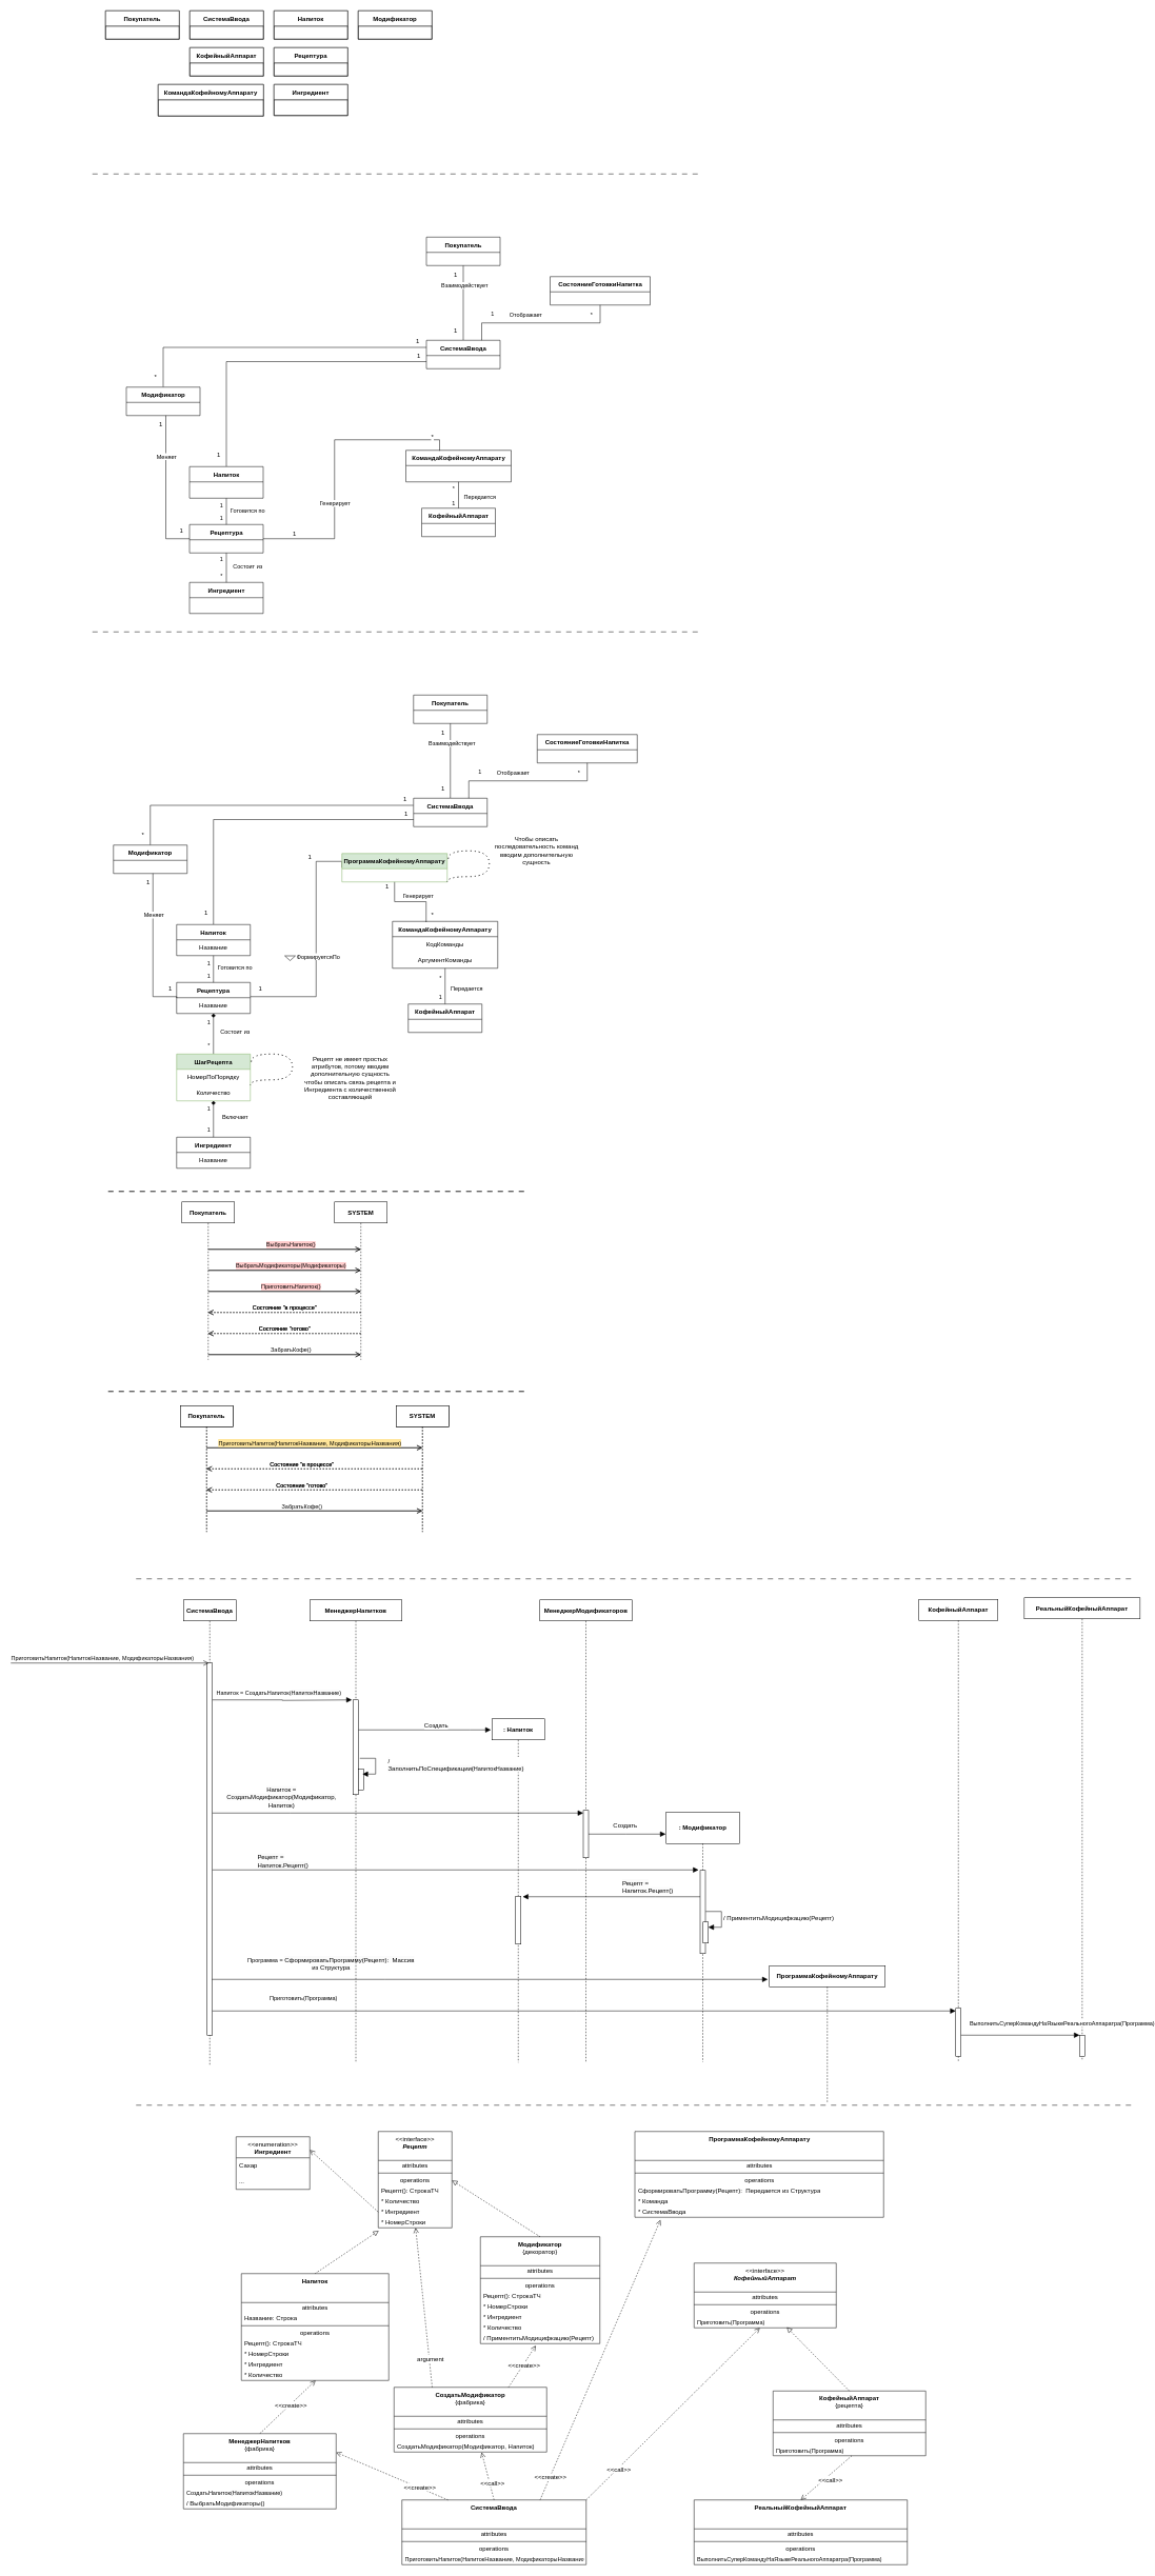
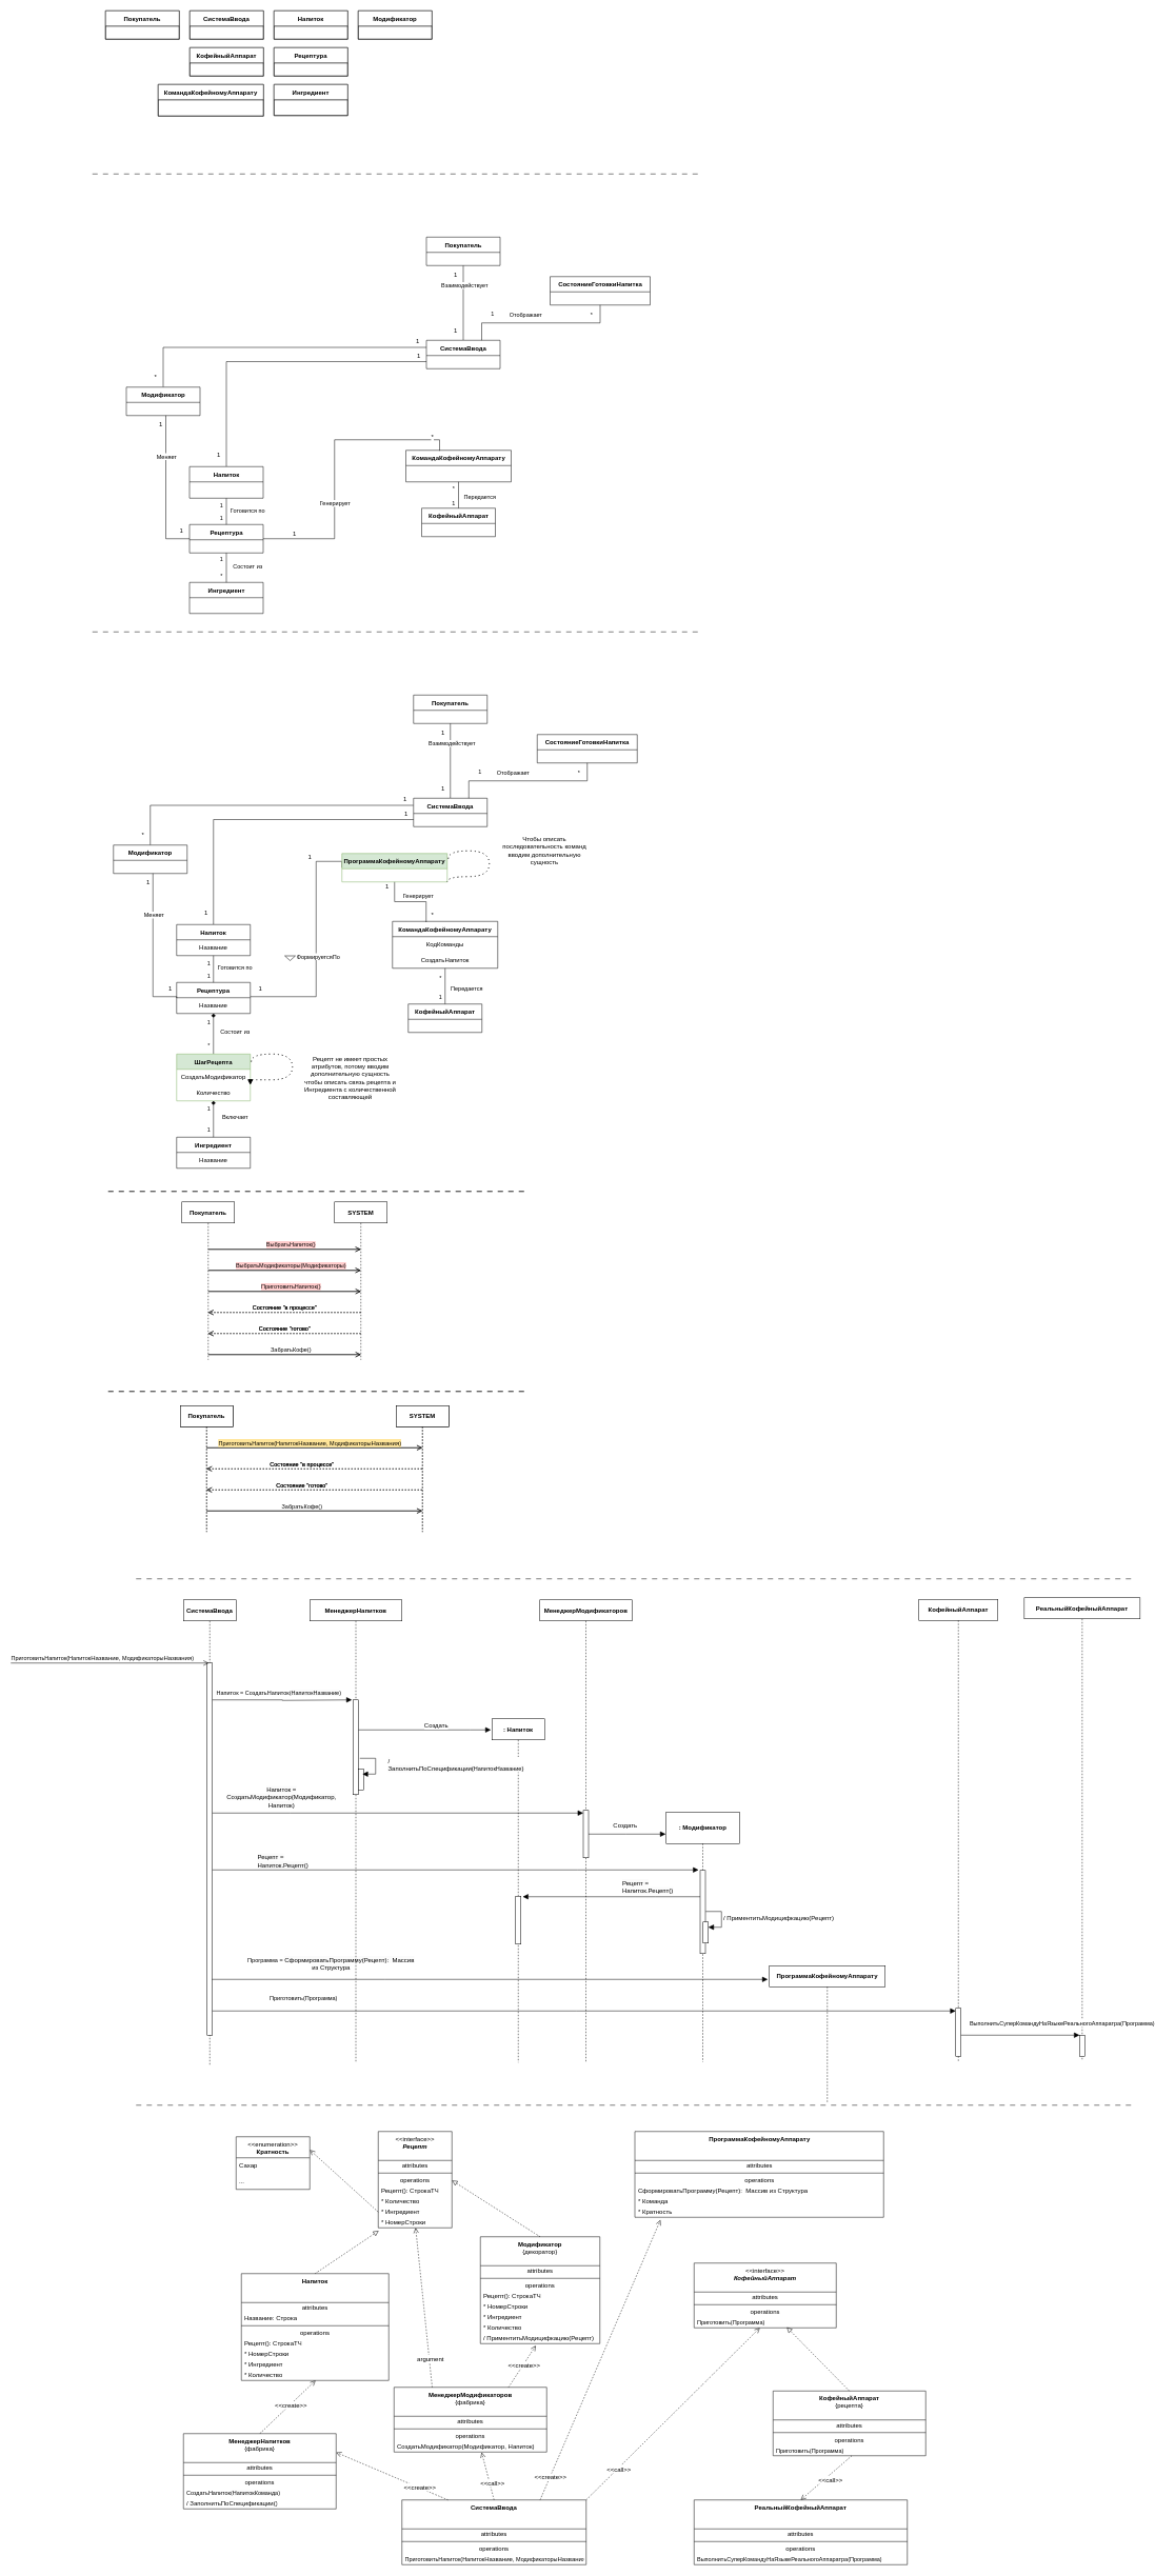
- <mxCell id="268" value="Чтобы описать последовательность команд вводим дополнительную сущность" style="text;align=center;verticalAlign=middle;whiteSpace=wrap;rounded=0;" parent="1" vertex="1"><mxGeometry x="929" y="1570" width="180" height="90" as="geometry" /></mxCell>
+ <mxCell id="268" value="Чтобы описать последовательность команд вводим дополнительную сущность" style="text;align=center;verticalAlign=middle;whiteSpace=wrap;rounded=0;" parent="1" vertex="1"><mxGeometry x="944" y="1570" width="180" height="90" as="geometry" /></mxCell>
- <mxCell id="220" value="АргументКоманды" style="text;html=1;align=center;verticalAlign=middle;whiteSpace=wrap;rounded=0;" parent="218" vertex="1"><mxGeometry y="59" width="200" height="30" as="geometry" /></mxCell>
+ <mxCell id="220" value="СоздатьНапиток" style="text;html=1;align=center;verticalAlign=middle;whiteSpace=wrap;rounded=0;" parent="218" vertex="1"><mxGeometry y="59" width="200" height="30" as="geometry" /></mxCell>
- <mxCell id="258" value="НомерПоПорядку" style="text;html=1;align=center;verticalAlign=middle;whiteSpace=wrap;rounded=0;" parent="257" vertex="1"><mxGeometry y="29" width="140" height="30" as="geometry" /></mxCell>
+ <mxCell id="258" value="СоздатьМодификатор" style="text;html=1;align=center;verticalAlign=middle;whiteSpace=wrap;rounded=0;" parent="257" vertex="1"><mxGeometry y="29" width="140" height="30" as="geometry" /></mxCell>
- <mxCell id="260" value="" style="endArrow=none;dashed=1;html=1;dashPattern=1 3;strokeWidth=2;rounded=0;exitX=1.013;exitY=0.165;exitDx=0;exitDy=0;entryX=1;entryY=0;entryDx=0;entryDy=0;edgeStyle=orthogonalEdgeStyle;curved=1;exitPerimeter=0;" parent="257" source="257" target="259" edge="1"><mxGeometry width="50" height="50" relative="1" as="geometry"><mxPoint x="150" y="22.25" as="sourcePoint" /><mxPoint x="150" y="49" as="targetPoint" /><Array as="points"><mxPoint x="142" /><mxPoint x="220" /><mxPoint x="220" y="49" /><mxPoint x="140" y="49" /></Array></mxGeometry></mxCell>
+ <mxCell id="260" value="" style="endArrow=block;dashed=1;html=1;dashPattern=1 3;strokeWidth=2;rounded=0;exitX=1.013;exitY=0.165;exitDx=0;exitDy=0;entryX=1;entryY=0;entryDx=0;entryDy=0;edgeStyle=orthogonalEdgeStyle;curved=1;exitPerimeter=0;" parent="257" source="257" target="259" edge="1"><mxGeometry width="50" height="50" relative="1" as="geometry"><mxPoint x="150" y="22.25" as="sourcePoint" /><mxPoint x="150" y="49" as="targetPoint" /><Array as="points"><mxPoint x="142" /><mxPoint x="220" /><mxPoint x="220" y="49" /><mxPoint x="140" y="49" /></Array></mxGeometry></mxCell>
- <mxCell id="97" value="&amp;lt;&amp;lt;enumeration&amp;gt;&amp;gt;&lt;br&gt;&lt;b&gt;Ингредиент&lt;/b&gt;" style="swimlane;fontStyle=0;align=center;verticalAlign=top;childLayout=stackLayout;horizontal=1;startSize=40;horizontalStack=0;resizeParent=1;resizeParentMax=0;resizeLast=0;collapsible=0;marginBottom=0;html=1;whiteSpace=wrap;" parent="1" vertex="1"><mxGeometry x="448" y="4059" width="140" height="100" as="geometry" /></mxCell>
+ <mxCell id="97" value="&amp;lt;&amp;lt;enumeration&amp;gt;&amp;gt;&lt;br&gt;&lt;b&gt;Кратность&lt;/b&gt;" style="swimlane;fontStyle=0;align=center;verticalAlign=top;childLayout=stackLayout;horizontal=1;startSize=40;horizontalStack=0;resizeParent=1;resizeParentMax=0;resizeLast=0;collapsible=0;marginBottom=0;html=1;whiteSpace=wrap;" parent="1" vertex="1"><mxGeometry x="448" y="4059" width="140" height="100" as="geometry" /></mxCell>
- <mxCell id="94" value="СформироватьПрограмму(Рецепт):&amp;nbsp;&lt;span style=&quot;text-align: center;&quot;&gt;&amp;nbsp;Передается из Структура&lt;/span&gt;" style="text;html=1;strokeColor=none;fillColor=none;align=left;verticalAlign=middle;spacingLeft=4;spacingRight=4;overflow=hidden;rotatable=0;points=[[0,0.5],[1,0.5]];portConstraint=eastwest;whiteSpace=wrap;" parent="90" vertex="1"><mxGeometry y="103" width="472.5" height="20" as="geometry" /></mxCell>
+ <mxCell id="94" value="СформироватьПрограмму(Рецепт):&amp;nbsp;&lt;span style=&quot;text-align: center;&quot;&gt;&amp;nbsp;Массив из Структура&lt;/span&gt;" style="text;html=1;strokeColor=none;fillColor=none;align=left;verticalAlign=middle;spacingLeft=4;spacingRight=4;overflow=hidden;rotatable=0;points=[[0,0.5],[1,0.5]];portConstraint=eastwest;whiteSpace=wrap;" parent="90" vertex="1"><mxGeometry y="103" width="472.5" height="20" as="geometry" /></mxCell>
- <mxCell id="96" value="*&amp;nbsp;СистемаВвода" style="text;html=1;strokeColor=none;fillColor=none;align=left;verticalAlign=middle;spacingLeft=4;spacingRight=4;overflow=hidden;rotatable=0;points=[[0,0.5],[1,0.5]];portConstraint=eastwest;whiteSpace=wrap;" parent="90" vertex="1"><mxGeometry y="143" width="472.5" height="20" as="geometry" /></mxCell>
+ <mxCell id="96" value="*&amp;nbsp;Кратность" style="text;html=1;strokeColor=none;fillColor=none;align=left;verticalAlign=middle;spacingLeft=4;spacingRight=4;overflow=hidden;rotatable=0;points=[[0,0.5],[1,0.5]];portConstraint=eastwest;whiteSpace=wrap;" parent="90" vertex="1"><mxGeometry y="143" width="472.5" height="20" as="geometry" /></mxCell>
- <mxCell id="141" value="&lt;b&gt;СоздатьМодификатор&lt;/b&gt;&lt;br&gt;{фабрика}" style="swimlane;fontStyle=0;align=center;verticalAlign=top;childLayout=stackLayout;horizontal=1;startSize=55;horizontalStack=0;resizeParent=1;resizeParentMax=0;resizeLast=0;collapsible=0;marginBottom=0;html=1;whiteSpace=wrap;" parent="1" vertex="1"><mxGeometry x="748" y="4535" width="290" height="123" as="geometry" /></mxCell>
+ <mxCell id="141" value="&lt;b&gt;МенеджерМодификаторов&lt;/b&gt;&lt;br&gt;{фабрика}" style="swimlane;fontStyle=0;align=center;verticalAlign=top;childLayout=stackLayout;horizontal=1;startSize=55;horizontalStack=0;resizeParent=1;resizeParentMax=0;resizeLast=0;collapsible=0;marginBottom=0;html=1;whiteSpace=wrap;" parent="1" vertex="1"><mxGeometry x="748" y="4535" width="290" height="123" as="geometry" /></mxCell>
- <mxCell id="290" value="&lt;span style=&quot;font-size: 11px; text-align: center; text-wrap-mode: nowrap;&quot;&gt;СоздатьНапиток(&lt;/span&gt;&lt;span style=&quot;font-size: 11px; text-align: center; text-wrap-mode: nowrap; background-color: rgb(251, 251, 251);&quot;&gt;Напиток&lt;/span&gt;&lt;span style=&quot;font-size: 11px; text-align: center; text-wrap-style: initial; background-color: rgb(251, 251, 251);&quot;&gt;Название&lt;/span&gt;&lt;span style=&quot;font-size: 11px; text-align: center; text-wrap-mode: nowrap;&quot;&gt;)&lt;/span&gt;" style="text;html=1;strokeColor=none;fillColor=none;align=left;verticalAlign=middle;spacingLeft=4;spacingRight=4;overflow=hidden;rotatable=0;points=[[0,0.5],[1,0.5]];portConstraint=eastwest;whiteSpace=wrap;" parent="286" vertex="1"><mxGeometry y="103" width="290" height="20" as="geometry" /></mxCell>
+ <mxCell id="290" value="&lt;span style=&quot;font-size: 11px; text-align: center; text-wrap-mode: nowrap;&quot;&gt;СоздатьНапиток(&lt;/span&gt;&lt;span style=&quot;font-size: 11px; text-align: center; text-wrap-mode: nowrap; background-color: rgb(251, 251, 251);&quot;&gt;Напиток&lt;/span&gt;&lt;span style=&quot;font-size: 11px; text-align: center; text-wrap-style: initial; background-color: rgb(251, 251, 251);&quot;&gt;Команда&lt;/span&gt;&lt;span style=&quot;font-size: 11px; text-align: center; text-wrap-mode: nowrap;&quot;&gt;)&lt;/span&gt;" style="text;html=1;strokeColor=none;fillColor=none;align=left;verticalAlign=middle;spacingLeft=4;spacingRight=4;overflow=hidden;rotatable=0;points=[[0,0.5],[1,0.5]];portConstraint=eastwest;whiteSpace=wrap;" parent="286" vertex="1"><mxGeometry y="103" width="290" height="20" as="geometry" /></mxCell>
- <mxCell id="291" value="/ ВыбратьМодификаторы()" style="text;html=1;strokeColor=none;fillColor=none;align=left;verticalAlign=middle;spacingLeft=4;spacingRight=4;overflow=hidden;rotatable=0;points=[[0,0.5],[1,0.5]];portConstraint=eastwest;whiteSpace=wrap;" parent="286" vertex="1"><mxGeometry y="123" width="290" height="20" as="geometry" /></mxCell>
+ <mxCell id="291" value="/ ЗаполнитьПоСпецификации()" style="text;html=1;strokeColor=none;fillColor=none;align=left;verticalAlign=middle;spacingLeft=4;spacingRight=4;overflow=hidden;rotatable=0;points=[[0,0.5],[1,0.5]];portConstraint=eastwest;whiteSpace=wrap;" parent="286" vertex="1"><mxGeometry y="123" width="290" height="20" as="geometry" /></mxCell>
